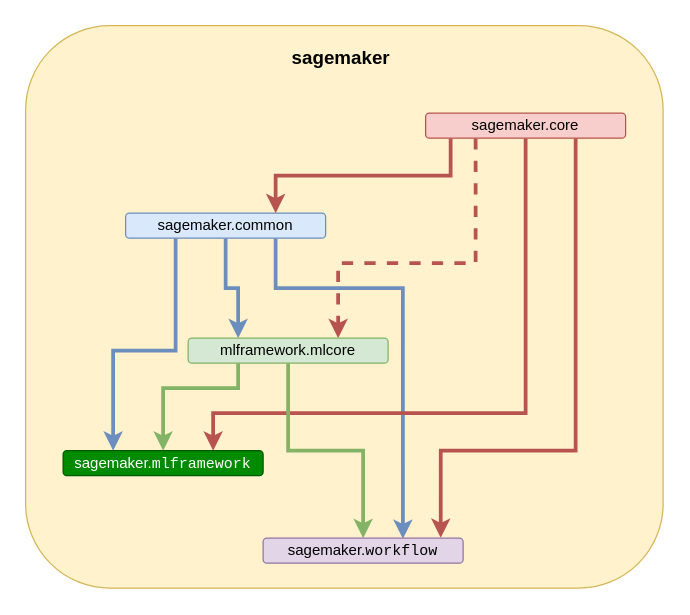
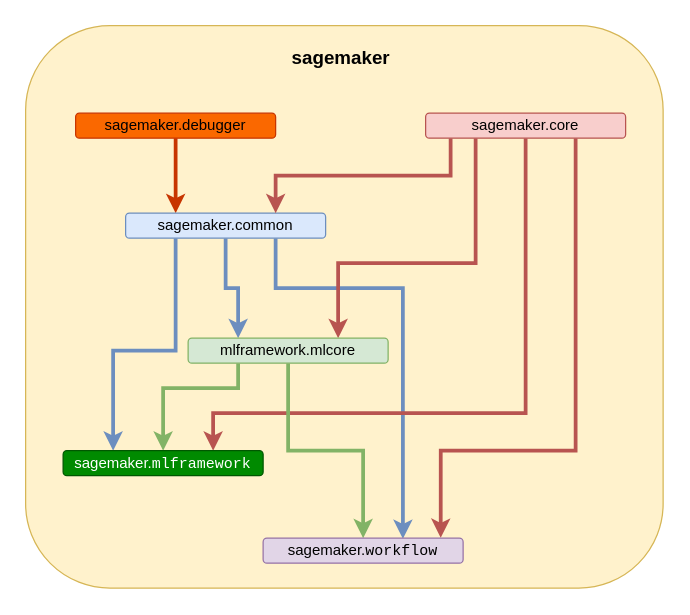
+ <mxCell id="4" value="sagemaker.debugger" style="rounded=1;whiteSpace=wrap;html=1;fillColor=#fa6800;fontColor=#000000;strokeColor=#C73500;" parent="1" vertex="1"><mxGeometry x="60" y="90" width="160" height="20" as="geometry" /></mxCell>
+ <mxCell id="3" style="edgeStyle=orthogonalEdgeStyle;rounded=0;orthogonalLoop=1;jettySize=auto;html=1;exitX=0.5;exitY=1;exitDx=0;exitDy=0;entryX=0.25;entryY=0;entryDx=0;entryDy=0;strokeWidth=3;fillColor=#fa6800;strokeColor=#C73500;" parent="1" source="4" target="8" edge="1"><mxGeometry relative="1" as="geometry" /></mxCell>
- <mxCell id="12" style="edgeStyle=orthogonalEdgeStyle;rounded=0;orthogonalLoop=1;jettySize=auto;html=1;exitX=0.25;exitY=1;exitDx=0;exitDy=0;entryX=0.75;entryY=0;entryDx=0;entryDy=0;strokeWidth=3;fillColor=#f8cecc;strokeColor=#b85450;dashed=1;" parent="1" source="13" target="16" edge="1"><mxGeometry relative="1" as="geometry"><Array as="points"><mxPoint x="380" y="210" /><mxPoint x="270" y="210" /></Array></mxGeometry></mxCell>
+ <mxCell id="12" style="edgeStyle=orthogonalEdgeStyle;rounded=0;orthogonalLoop=1;jettySize=auto;html=1;exitX=0.25;exitY=1;exitDx=0;exitDy=0;entryX=0.75;entryY=0;entryDx=0;entryDy=0;strokeWidth=3;fillColor=#f8cecc;strokeColor=#b85450;" parent="1" source="13" target="16" edge="1"><mxGeometry relative="1" as="geometry"><Array as="points"><mxPoint x="380" y="210" /><mxPoint x="270" y="210" /></Array></mxGeometry></mxCell>
